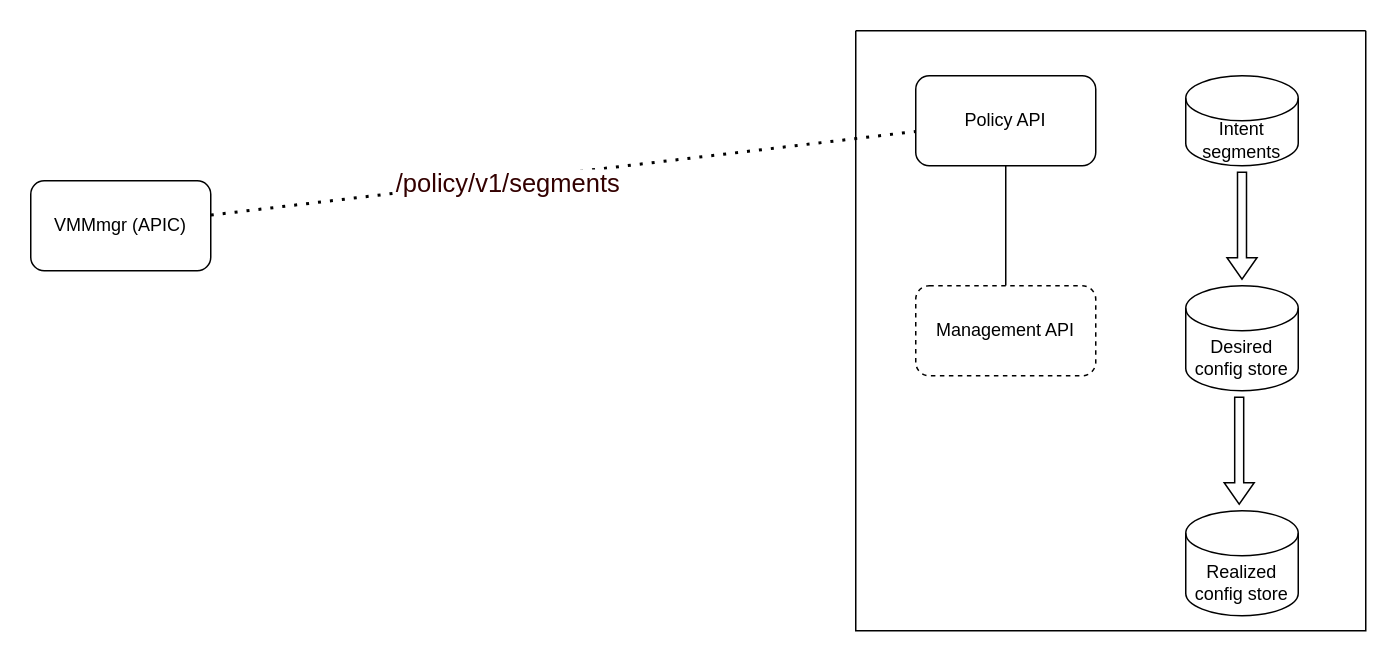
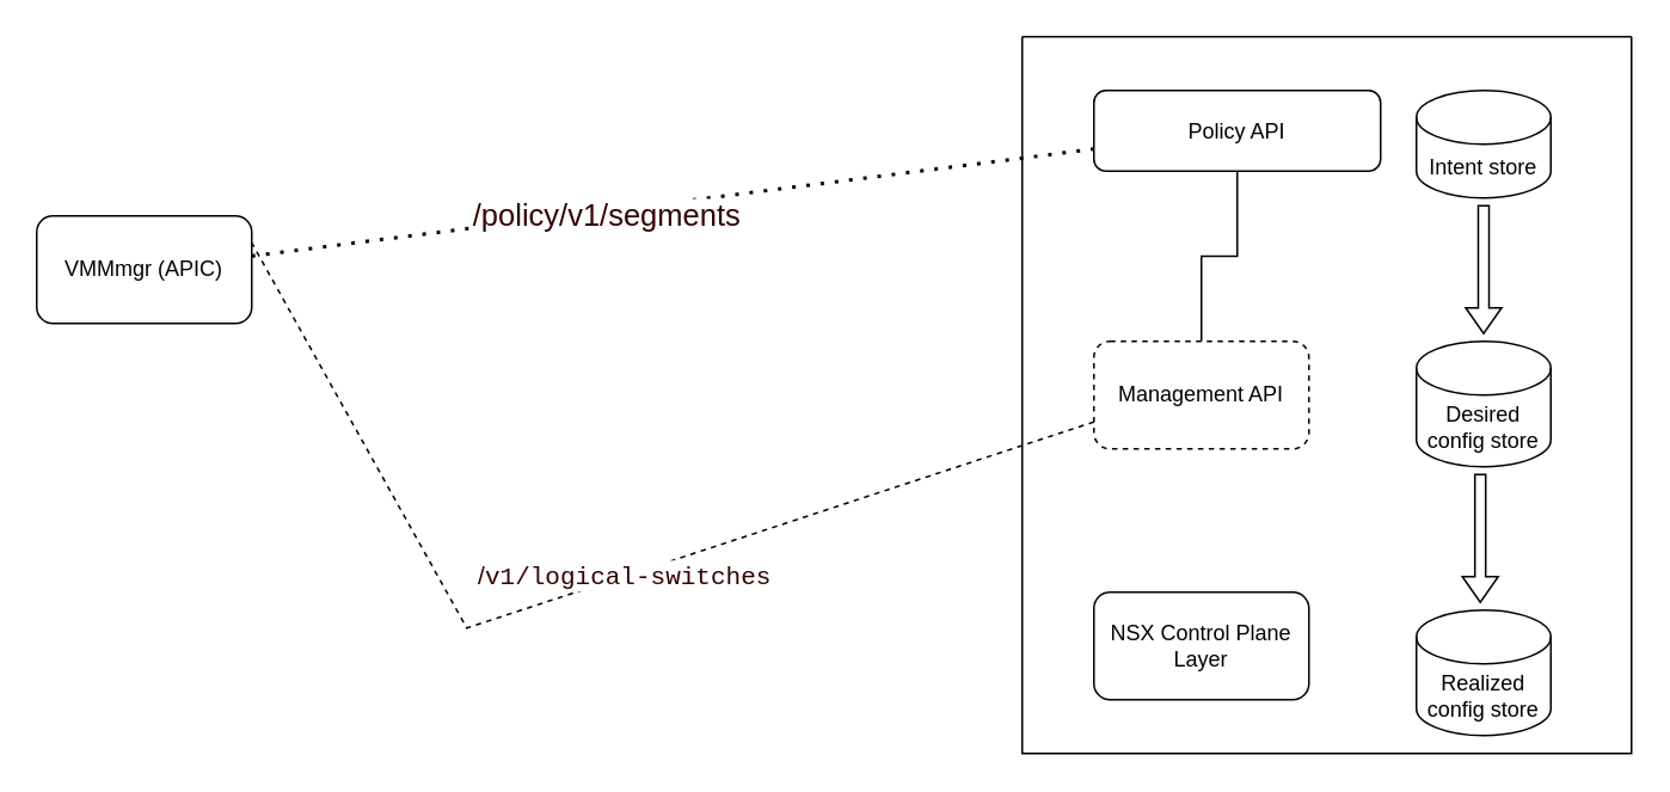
- <mxCell id="3" value="Policy API" style="rounded=1;whiteSpace=wrap;html=1;" vertex="1" parent="1"><mxGeometry x="610" y="50" width="120" height="60" as="geometry" /></mxCell>
+ <mxCell id="3" value="Policy API" style="rounded=1;whiteSpace=wrap;html=1;" vertex="1" parent="1"><mxGeometry x="610" y="50" width="160" height="45" as="geometry" /></mxCell>
- <mxCell id="6" value="Intent segments" style="shape=cylinder3;whiteSpace=wrap;html=1;boundedLbl=1;backgroundOutline=1;size=15;" vertex="1" parent="1"><mxGeometry x="790" y="50" width="75" height="60" as="geometry" /></mxCell>
+ <mxCell id="6" value="Intent store" style="shape=cylinder3;whiteSpace=wrap;html=1;boundedLbl=1;backgroundOutline=1;size=15;" vertex="1" parent="1"><mxGeometry x="790" y="50" width="75" height="60" as="geometry" /></mxCell>
+ <mxCell id="13" value="" style="endArrow=none;dashed=1;html=1;rounded=0;entryX=1;entryY=0.25;entryDx=0;entryDy=0;exitX=0;exitY=0.75;exitDx=0;exitDy=0;" edge="1" parent="1" source="4" target="12"><mxGeometry width="50" height="50" relative="1" as="geometry"><mxPoint x="350" y="400" as="sourcePoint" /><mxPoint x="400" y="350" as="targetPoint" /><Array as="points"><mxPoint x="260" y="350" /></Array></mxGeometry></mxCell>
+ <mxCell id="14" value="&lt;font style=&quot;background-color: rgb(255, 255, 255); font-size: 14px;&quot; color=&quot;#330000&quot;&gt;/&lt;span style=&quot;font-family: Menlo, Monaco, &amp;quot;Courier New&amp;quot;, monospace; font-size: 14px;&quot;&gt;v1/logical-switches&lt;/span&gt;&lt;/font&gt;" style="edgeLabel;html=1;align=center;verticalAlign=middle;resizable=0;points=[];fontSize=14;" vertex="1" connectable="0" parent="13"><mxGeometry x="-0.101" y="-1" relative="1" as="geometry"><mxPoint as="offset" /></mxGeometry></mxCell>
+ <mxCell id="5" value="NSX Control Plane Layer" style="whiteSpace=wrap;html=1;rounded=1;" vertex="1" parent="1"><mxGeometry x="610" y="330" width="120" height="60" as="geometry" /></mxCell>
